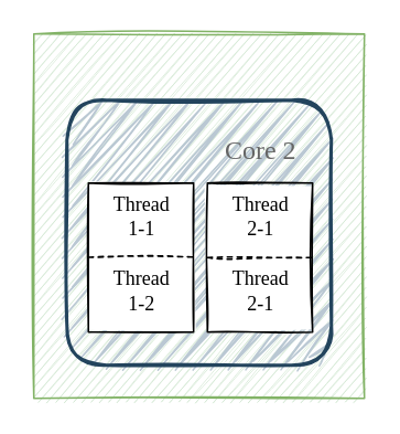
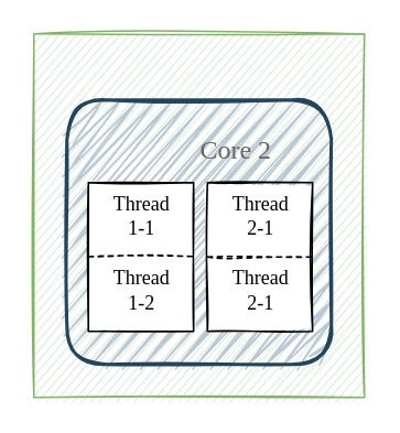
- <mxCell id="9" value="Core 2" style="text;html=1;align=center;verticalAlign=middle;resizable=0;points=[];autosize=1;fontFamily=Comic Sans MS;fontSize=16;fontColor=#666666;" vertex="1" parent="1"><mxGeometry x="126.82" y="80" width="60" height="20" as="geometry" /></mxCell>
+ <mxCell id="9" value="Core 2" style="text;html=1;align=center;verticalAlign=middle;resizable=0;points=[];autosize=1;fontFamily=Comic Sans MS;fontSize=16;fontColor=#666666;" vertex="1" parent="1"><mxGeometry x="111.82" y="80" width="60" height="20" as="geometry" /></mxCell>
